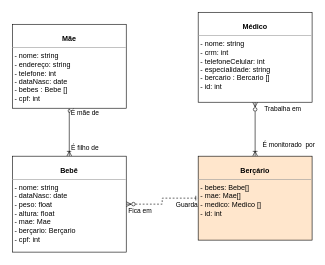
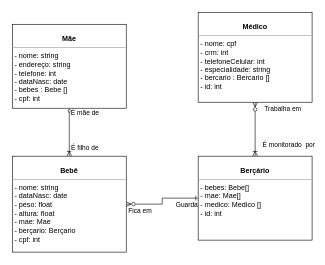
- <mxCell id="5" value="&lt;p style=&quot;margin:0px;margin-top:4px;text-align:center;&quot;&gt;&lt;br&gt;&lt;b&gt;Médico&lt;/b&gt;&lt;/p&gt;&lt;hr size=&quot;1&quot;&gt;&lt;p style=&quot;margin:0px;margin-left:4px;&quot;&gt;- nome: string&lt;br&gt;- crm: int&lt;/p&gt;&lt;p style=&quot;margin:0px;margin-left:4px;&quot;&gt;- telefoneCelular: int&lt;/p&gt;&lt;p style=&quot;margin:0px;margin-left:4px;&quot;&gt;- especialidade: string&lt;/p&gt;&lt;p style=&quot;margin:0px;margin-left:4px;&quot;&gt;- bercario : Bercario []&lt;/p&gt;&lt;p style=&quot;margin:0px;margin-left:4px;&quot;&gt;- id: int&lt;/p&gt;&lt;p style=&quot;margin:0px;margin-left:4px;&quot;&gt;&lt;br&gt;&lt;/p&gt;" style="verticalAlign=top;align=left;overflow=fill;fontSize=12;fontFamily=Helvetica;html=1;rounded=0;shadow=0;comic=0;labelBackgroundColor=none;strokeWidth=1" parent="1" vertex="1"><mxGeometry x="330" y="20" width="190" height="150" as="geometry" /></mxCell>
+ <mxCell id="5" value="&lt;p style=&quot;margin:0px;margin-top:4px;text-align:center;&quot;&gt;&lt;br&gt;&lt;b&gt;Médico&lt;/b&gt;&lt;/p&gt;&lt;hr size=&quot;1&quot;&gt;&lt;p style=&quot;margin:0px;margin-left:4px;&quot;&gt;- nome: cpf&lt;br&gt;- crm: int&lt;/p&gt;&lt;p style=&quot;margin:0px;margin-left:4px;&quot;&gt;- telefoneCelular: int&lt;/p&gt;&lt;p style=&quot;margin:0px;margin-left:4px;&quot;&gt;- especialidade: string&lt;/p&gt;&lt;p style=&quot;margin:0px;margin-left:4px;&quot;&gt;- bercario : Bercario []&lt;/p&gt;&lt;p style=&quot;margin:0px;margin-left:4px;&quot;&gt;- id: int&lt;/p&gt;&lt;p style=&quot;margin:0px;margin-left:4px;&quot;&gt;&lt;br&gt;&lt;/p&gt;" style="verticalAlign=top;align=left;overflow=fill;fontSize=12;fontFamily=Helvetica;html=1;rounded=0;shadow=0;comic=0;labelBackgroundColor=none;strokeWidth=1" parent="1" vertex="1"><mxGeometry x="330" y="20" width="190" height="150" as="geometry" /></mxCell>
- <mxCell id="10" style="edgeStyle=orthogonalEdgeStyle;rounded=0;orthogonalLoop=1;jettySize=auto;html=1;endArrow=ERone;endFill=0;startArrow=ERzeroToMany;startFill=0;dashed=1;" parent="1" source="13" target="14" edge="1"><mxGeometry relative="1" as="geometry" /></mxCell>
+ <mxCell id="10" style="edgeStyle=orthogonalEdgeStyle;rounded=0;orthogonalLoop=1;jettySize=auto;html=1;endArrow=ERone;endFill=0;startArrow=ERzeroToMany;startFill=0;" parent="1" source="13" target="14" edge="1"><mxGeometry relative="1" as="geometry" /></mxCell>
- <mxCell id="14" value="&lt;p style=&quot;margin:0px;margin-top:4px;text-align:center;&quot;&gt;&lt;br&gt;&lt;b&gt;Berçário&lt;/b&gt;&lt;br&gt;&lt;/p&gt;&lt;hr size=&quot;1&quot;&gt;&lt;p style=&quot;margin:0px;margin-left:4px;&quot;&gt;- bebes: Bebe[]&lt;br&gt;- mae: Mae[]&lt;/p&gt;&lt;p style=&quot;margin:0px;margin-left:4px;&quot;&gt;- medico: Medico []&lt;/p&gt;&lt;p style=&quot;margin:0px;margin-left:4px;&quot;&gt;- id: int&lt;/p&gt;&lt;p style=&quot;margin:0px;margin-left:4px;&quot;&gt;&lt;br&gt;&lt;/p&gt;&lt;p style=&quot;margin:0px;margin-left:4px;&quot;&gt;&lt;br&gt;&lt;/p&gt;&lt;p style=&quot;margin:0px;margin-left:4px;&quot;&gt;&lt;br&gt;&lt;/p&gt;" style="verticalAlign=top;align=left;overflow=fill;fontSize=12;fontFamily=Helvetica;html=1;rounded=0;shadow=0;comic=0;labelBackgroundColor=none;strokeWidth=1;fillColor=#ffe6cc;" parent="1" vertex="1"><mxGeometry x="330" y="260" width="190" height="140" as="geometry" /></mxCell>
+ <mxCell id="14" value="&lt;p style=&quot;margin:0px;margin-top:4px;text-align:center;&quot;&gt;&lt;br&gt;&lt;b&gt;Berçário&lt;/b&gt;&lt;br&gt;&lt;/p&gt;&lt;hr size=&quot;1&quot;&gt;&lt;p style=&quot;margin:0px;margin-left:4px;&quot;&gt;- bebes: Bebe[]&lt;br&gt;- mae: Mae[]&lt;/p&gt;&lt;p style=&quot;margin:0px;margin-left:4px;&quot;&gt;- medico: Medico []&lt;/p&gt;&lt;p style=&quot;margin:0px;margin-left:4px;&quot;&gt;- id: int&lt;/p&gt;&lt;p style=&quot;margin:0px;margin-left:4px;&quot;&gt;&lt;br&gt;&lt;/p&gt;&lt;p style=&quot;margin:0px;margin-left:4px;&quot;&gt;&lt;br&gt;&lt;/p&gt;&lt;p style=&quot;margin:0px;margin-left:4px;&quot;&gt;&lt;br&gt;&lt;/p&gt;" style="verticalAlign=top;align=left;overflow=fill;fontSize=12;fontFamily=Helvetica;html=1;rounded=0;shadow=0;comic=0;labelBackgroundColor=none;strokeWidth=1" parent="1" vertex="1"><mxGeometry x="330" y="260" width="190" height="140" as="geometry" /></mxCell>
